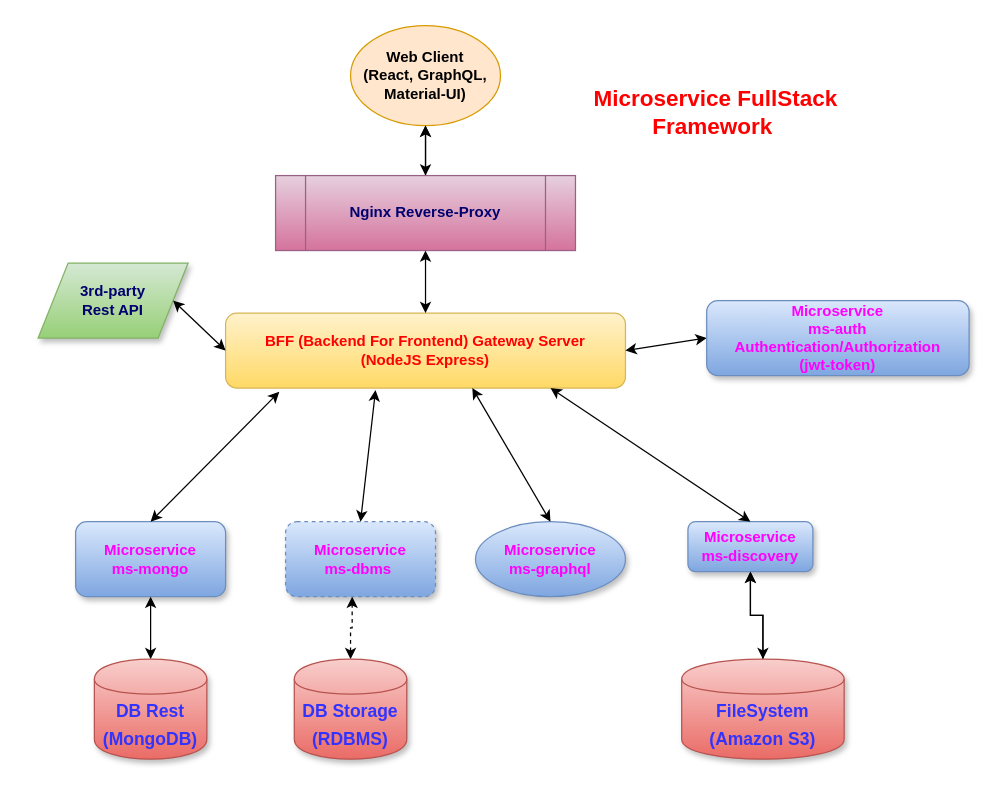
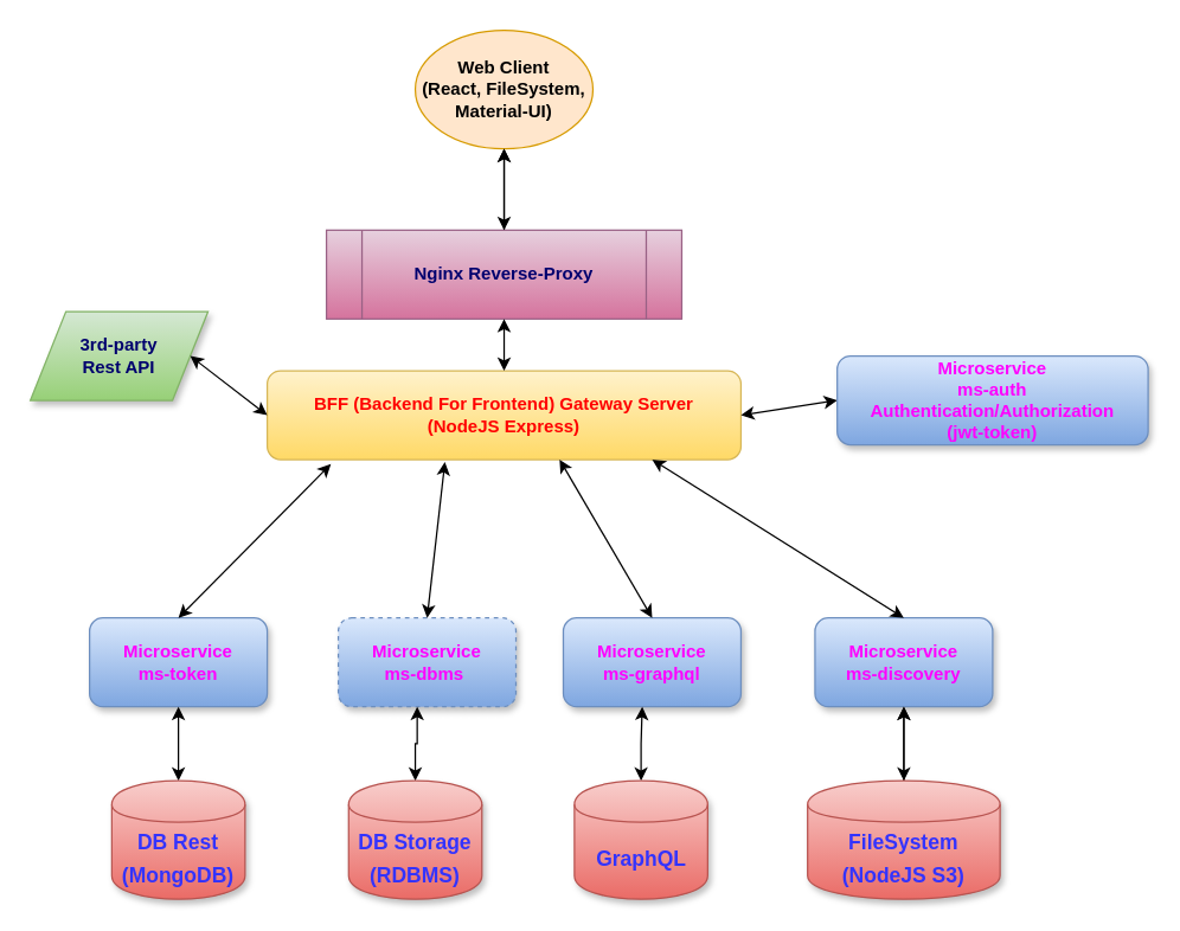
- <mxCell id="2" value="Web Client&lt;br&gt;(React, GraphQL, Material-UI)" style="ellipse;whiteSpace=wrap;html=1;fontStyle=1;fillColor=#ffe6cc;strokeColor=#d79b00;" vertex="1" parent="1"><mxGeometry x="280" y="20" width="120" height="80" as="geometry" /></mxCell>
+ <mxCell id="2" value="Web Client&lt;br&gt;(React, FileSystem, Material-UI)" style="ellipse;whiteSpace=wrap;html=1;fontStyle=1;fillColor=#ffe6cc;strokeColor=#d79b00;" vertex="1" parent="1"><mxGeometry x="280" y="20" width="120" height="80" as="geometry" /></mxCell>
- <mxCell id="16" value="&amp;nbsp;Microservice FullStack&lt;br style=&quot;font-size: 18px&quot;&gt;Framework" style="text;html=1;strokeColor=none;fillColor=none;align=center;verticalAlign=middle;whiteSpace=wrap;rounded=0;fontColor=#FF0000;fontStyle=1;fontSize=18;" vertex="1" parent="1"><mxGeometry x="450" y="60" width="240" height="60" as="geometry" /></mxCell>
- <mxCell id="4" value="Nginx Reverse-Proxy" style="shape=process;whiteSpace=wrap;html=1;backgroundOutline=1;gradientColor=#d5739d;fillColor=#e6d0de;strokeColor=#996185;fontStyle=1;fontColor=#00006E;" vertex="1" parent="1"><mxGeometry x="220" y="140" width="240" height="60" as="geometry" /></mxCell>
+ <mxCell id="4" value="Nginx Reverse-Proxy" style="shape=process;whiteSpace=wrap;html=1;backgroundOutline=1;gradientColor=#d5739d;fillColor=#e6d0de;strokeColor=#996185;fontStyle=1;fontColor=#00006E;" vertex="1" parent="1"><mxGeometry x="220" y="155" width="240" height="60" as="geometry" /></mxCell>
- <mxCell id="13" value="3rd-party&lt;br&gt;Rest API" style="shape=parallelogram;perimeter=parallelogramPerimeter;whiteSpace=wrap;html=1;align=center;gradientColor=#97d077;fillColor=#d5e8d4;strokeColor=#82b366;fontStyle=1;fontColor=#00006E;shadow=1;" vertex="1" parent="1"><mxGeometry x="30" y="210" width="120" height="60" as="geometry" /></mxCell>
+ <mxCell id="13" value="3rd-party&lt;br&gt;Rest API" style="shape=parallelogram;perimeter=parallelogramPerimeter;whiteSpace=wrap;html=1;align=center;gradientColor=#97d077;fillColor=#d5e8d4;strokeColor=#82b366;fontStyle=1;fontColor=#00006E;shadow=1;" vertex="1" parent="1"><mxGeometry x="20" y="210" width="120" height="60" as="geometry" /></mxCell>
- <mxCell id="8" value="Microservice&lt;br&gt;ms-discovery" style="rounded=1;whiteSpace=wrap;html=1;gradientColor=#7ea6e0;fillColor=#dae8fc;strokeColor=#6c8ebf;fontStyle=1;fontColor=#FF00FF;shadow=1;" vertex="1" parent="1"><mxGeometry x="550" y="417" width="100" height="40" as="geometry" /></mxCell>
+ <mxCell id="8" value="Microservice&lt;br&gt;ms-discovery" style="rounded=1;whiteSpace=wrap;html=1;gradientColor=#7ea6e0;fillColor=#dae8fc;strokeColor=#6c8ebf;fontStyle=1;fontColor=#FF00FF;shadow=1;" vertex="1" parent="1"><mxGeometry x="550" y="417" width="120" height="60" as="geometry" /></mxCell>
- <mxCell id="6" value="Microservice&lt;br&gt;ms-mongo" style="rounded=1;whiteSpace=wrap;html=1;gradientColor=#7ea6e0;fillColor=#dae8fc;strokeColor=#6c8ebf;fontStyle=1;fontColor=#FF00FF;labelBorderColor=none;shadow=1;" vertex="1" parent="1"><mxGeometry x="60" y="417" width="120" height="60" as="geometry" /></mxCell>
+ <mxCell id="6" value="Microservice&lt;br&gt;ms-token" style="rounded=1;whiteSpace=wrap;html=1;gradientColor=#7ea6e0;fillColor=#dae8fc;strokeColor=#6c8ebf;fontStyle=1;fontColor=#FF00FF;labelBorderColor=none;shadow=1;" vertex="1" parent="1"><mxGeometry x="60" y="417" width="120" height="60" as="geometry" /></mxCell>
- <mxCell id="7" value="Microservice&lt;br&gt;ms-graphql" style="ellipse;whiteSpace=wrap;html=1;gradientColor=#7ea6e0;fillColor=#dae8fc;strokeColor=#6c8ebf;fontStyle=1;fontColor=#FF00FF;shadow=1;" vertex="1" parent="1"><mxGeometry x="380" y="417" width="120" height="60" as="geometry" /></mxCell>
+ <mxCell id="7" value="Microservice&lt;br&gt;ms-graphql" style="rounded=1;whiteSpace=wrap;html=1;gradientColor=#7ea6e0;fillColor=#dae8fc;strokeColor=#6c8ebf;fontStyle=1;fontColor=#FF00FF;shadow=1;" vertex="1" parent="1"><mxGeometry x="380" y="417" width="120" height="60" as="geometry" /></mxCell>
- <mxCell id="27" style="edgeStyle=orthogonalEdgeStyle;rounded=0;orthogonalLoop=1;jettySize=auto;html=1;entryX=0.444;entryY=1;entryDx=0;entryDy=0;entryPerimeter=0;fontSize=18;fontColor=#FF0000;startArrow=classic;startFill=1;dashed=1;" edge="1" parent="1" source="28" target="26"><mxGeometry relative="1" as="geometry" /></mxCell>
+ <mxCell id="27" style="edgeStyle=orthogonalEdgeStyle;rounded=0;orthogonalLoop=1;jettySize=auto;html=1;entryX=0.444;entryY=1;entryDx=0;entryDy=0;entryPerimeter=0;fontSize=18;fontColor=#FF0000;startArrow=classic;startFill=1;" edge="1" parent="1" source="28" target="26"><mxGeometry relative="1" as="geometry" /></mxCell>
+ <mxCell id="19" style="edgeStyle=orthogonalEdgeStyle;rounded=0;orthogonalLoop=1;jettySize=auto;html=1;entryX=0.444;entryY=1;entryDx=0;entryDy=0;entryPerimeter=0;fontSize=18;fontColor=#FF0000;startArrow=classic;startFill=1;" edge="1" parent="1" source="20" target="7"><mxGeometry relative="1" as="geometry" /></mxCell>
+ <mxCell id="20" value="&lt;font style=&quot;font-size: 14px&quot;&gt;&lt;b&gt;GraphQL&lt;br&gt;&lt;/b&gt;&lt;/font&gt;" style="shape=cylinder;whiteSpace=wrap;html=1;boundedLbl=1;backgroundOutline=1;fontSize=18;align=center;fillColor=#f8cecc;strokeColor=#b85450;shadow=1;gradientColor=#ea6b66;fontColor=#3333FF;" vertex="1" parent="1"><mxGeometry x="387.5" y="527" width="90" height="80" as="geometry" /></mxCell>
- <mxCell id="23" value="&lt;font style=&quot;font-size: 14px&quot;&gt;&lt;b&gt;FileSystem (Amazon S3)&lt;br&gt;&lt;/b&gt;&lt;/font&gt;" style="shape=cylinder;whiteSpace=wrap;html=1;boundedLbl=1;backgroundOutline=1;fontSize=18;align=center;fillColor=#f8cecc;strokeColor=#b85450;shadow=1;gradientColor=#ea6b66;fontColor=#3333FF;" vertex="1" parent="1"><mxGeometry x="545" y="527" width="130" height="80" as="geometry" /></mxCell>
+ <mxCell id="23" value="&lt;font style=&quot;font-size: 14px&quot;&gt;&lt;b&gt;FileSystem (NodeJS S3)&lt;br&gt;&lt;/b&gt;&lt;/font&gt;" style="shape=cylinder;whiteSpace=wrap;html=1;boundedLbl=1;backgroundOutline=1;fontSize=18;align=center;fillColor=#f8cecc;strokeColor=#b85450;shadow=1;gradientColor=#ea6b66;fontColor=#3333FF;" vertex="1" parent="1"><mxGeometry x="545" y="527" width="130" height="80" as="geometry" /></mxCell>
